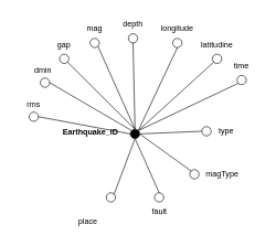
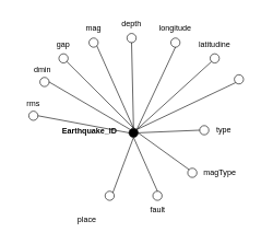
- <mxCell id="4" value="time" style="text;html=1;align=center;verticalAlign=middle;whiteSpace=wrap;rounded=0;" parent="1" vertex="1"><mxGeometry x="334" y="83.5" width="60" height="30" as="geometry" /></mxCell>
